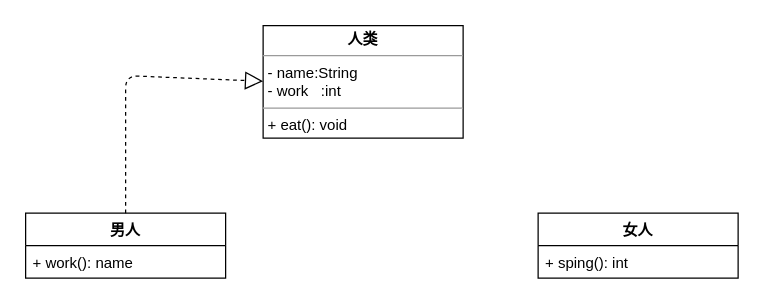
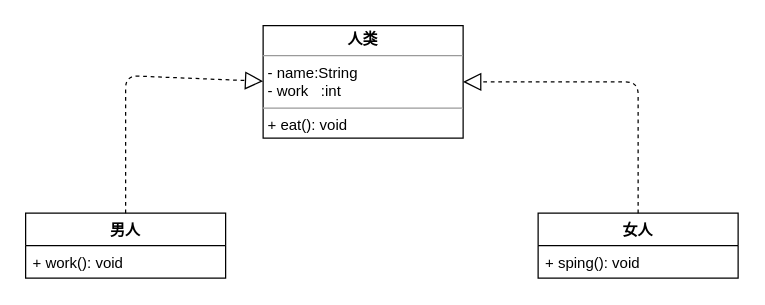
+ <mxCell id="8" value="" style="endArrow=block;dashed=1;endFill=0;endSize=12;html=1;entryX=1;entryY=0.5;entryDx=0;entryDy=0;exitX=0.5;exitY=0;exitDx=0;exitDy=0;" edge="1" parent="1" source="5" target="2"><mxGeometry width="160" relative="1" as="geometry"><mxPoint x="20" y="250" as="sourcePoint" /><mxPoint x="180" y="250" as="targetPoint" /><Array as="points"><mxPoint x="510" y="65" /></Array></mxGeometry></mxCell>
- <mxCell id="4" value="+ work(): name" style="text;strokeColor=none;fillColor=none;align=left;verticalAlign=top;spacingLeft=4;spacingRight=4;overflow=hidden;rotatable=0;points=[[0,0.5],[1,0.5]];portConstraint=eastwest;" vertex="1" parent="3"><mxGeometry y="26" width="160" height="26" as="geometry" /></mxCell>
+ <mxCell id="4" value="+ work(): void" style="text;strokeColor=none;fillColor=none;align=left;verticalAlign=top;spacingLeft=4;spacingRight=4;overflow=hidden;rotatable=0;points=[[0,0.5],[1,0.5]];portConstraint=eastwest;" vertex="1" parent="3"><mxGeometry y="26" width="160" height="26" as="geometry" /></mxCell>
- <mxCell id="6" value="+ sping(): int" style="text;strokeColor=none;fillColor=none;align=left;verticalAlign=top;spacingLeft=4;spacingRight=4;overflow=hidden;rotatable=0;points=[[0,0.5],[1,0.5]];portConstraint=eastwest;" vertex="1" parent="5"><mxGeometry y="26" width="160" height="26" as="geometry" /></mxCell>
+ <mxCell id="6" value="+ sping(): void" style="text;strokeColor=none;fillColor=none;align=left;verticalAlign=top;spacingLeft=4;spacingRight=4;overflow=hidden;rotatable=0;points=[[0,0.5],[1,0.5]];portConstraint=eastwest;" vertex="1" parent="5"><mxGeometry y="26" width="160" height="26" as="geometry" /></mxCell>
